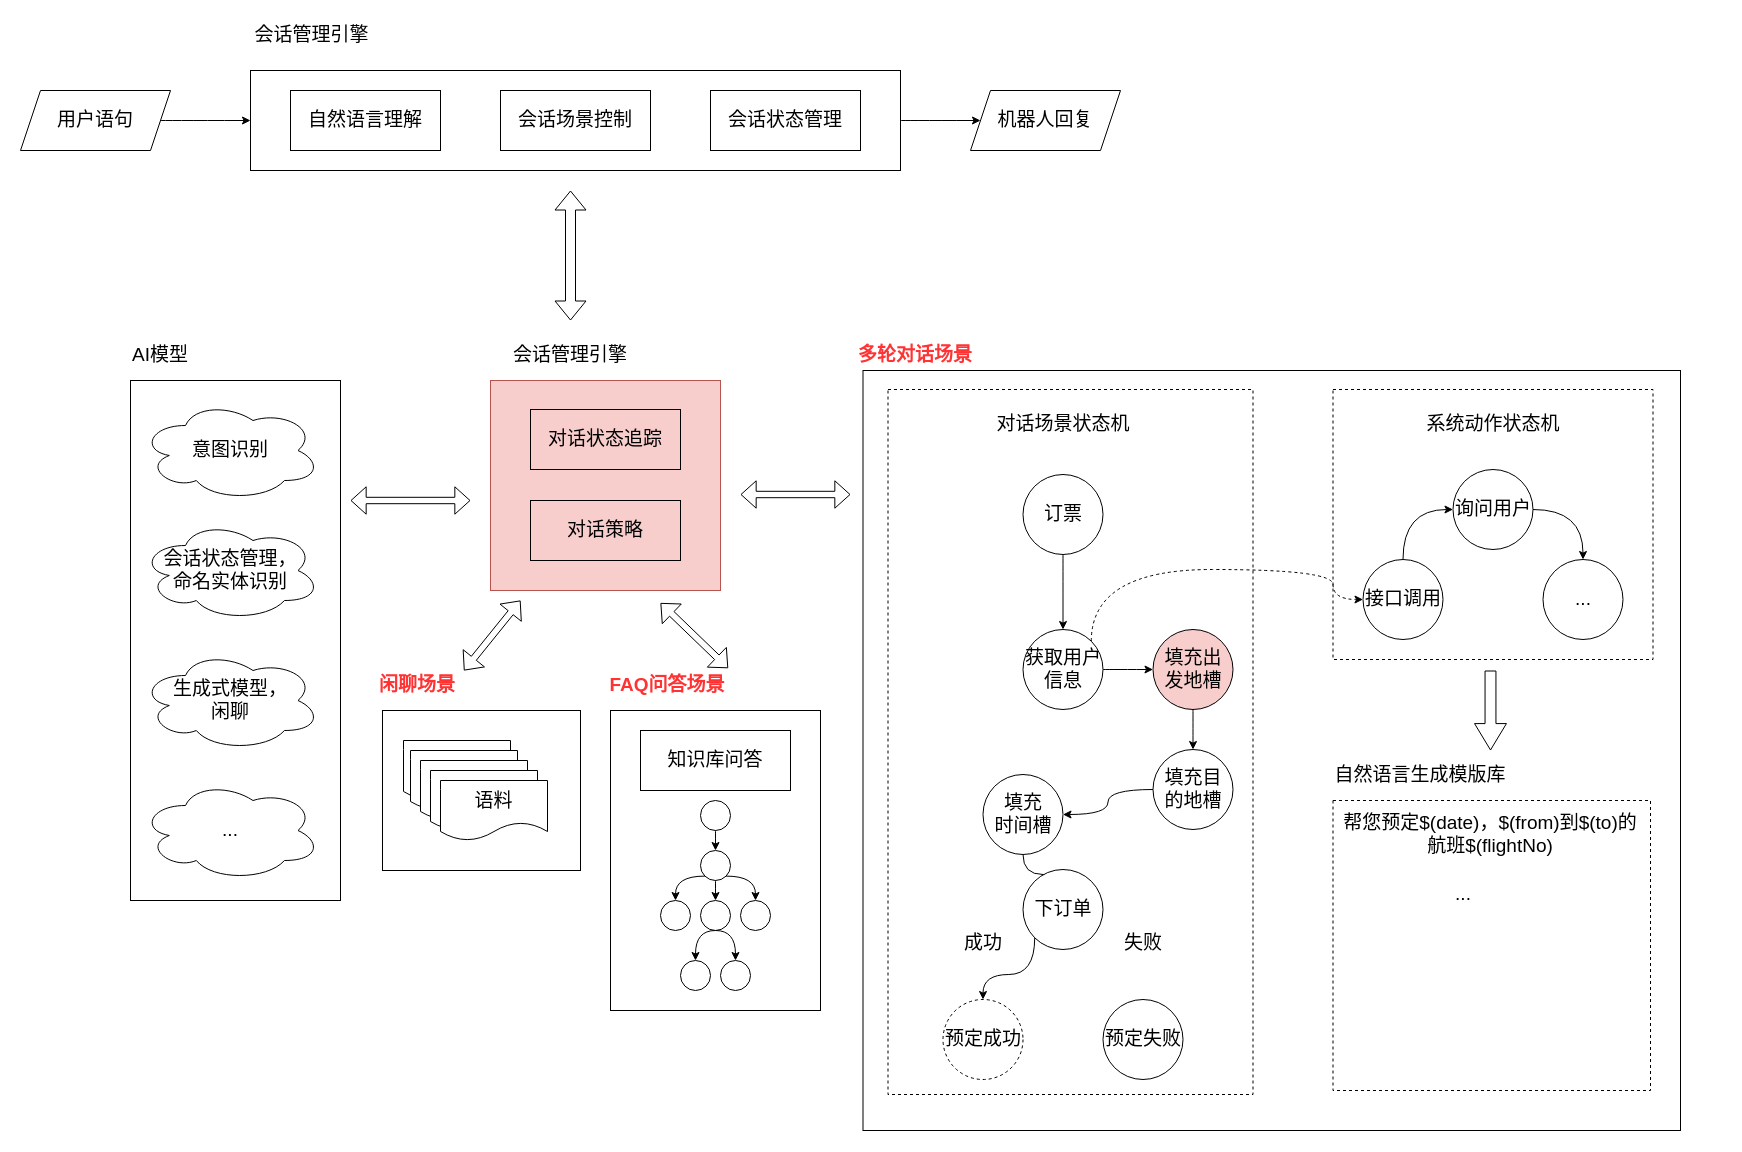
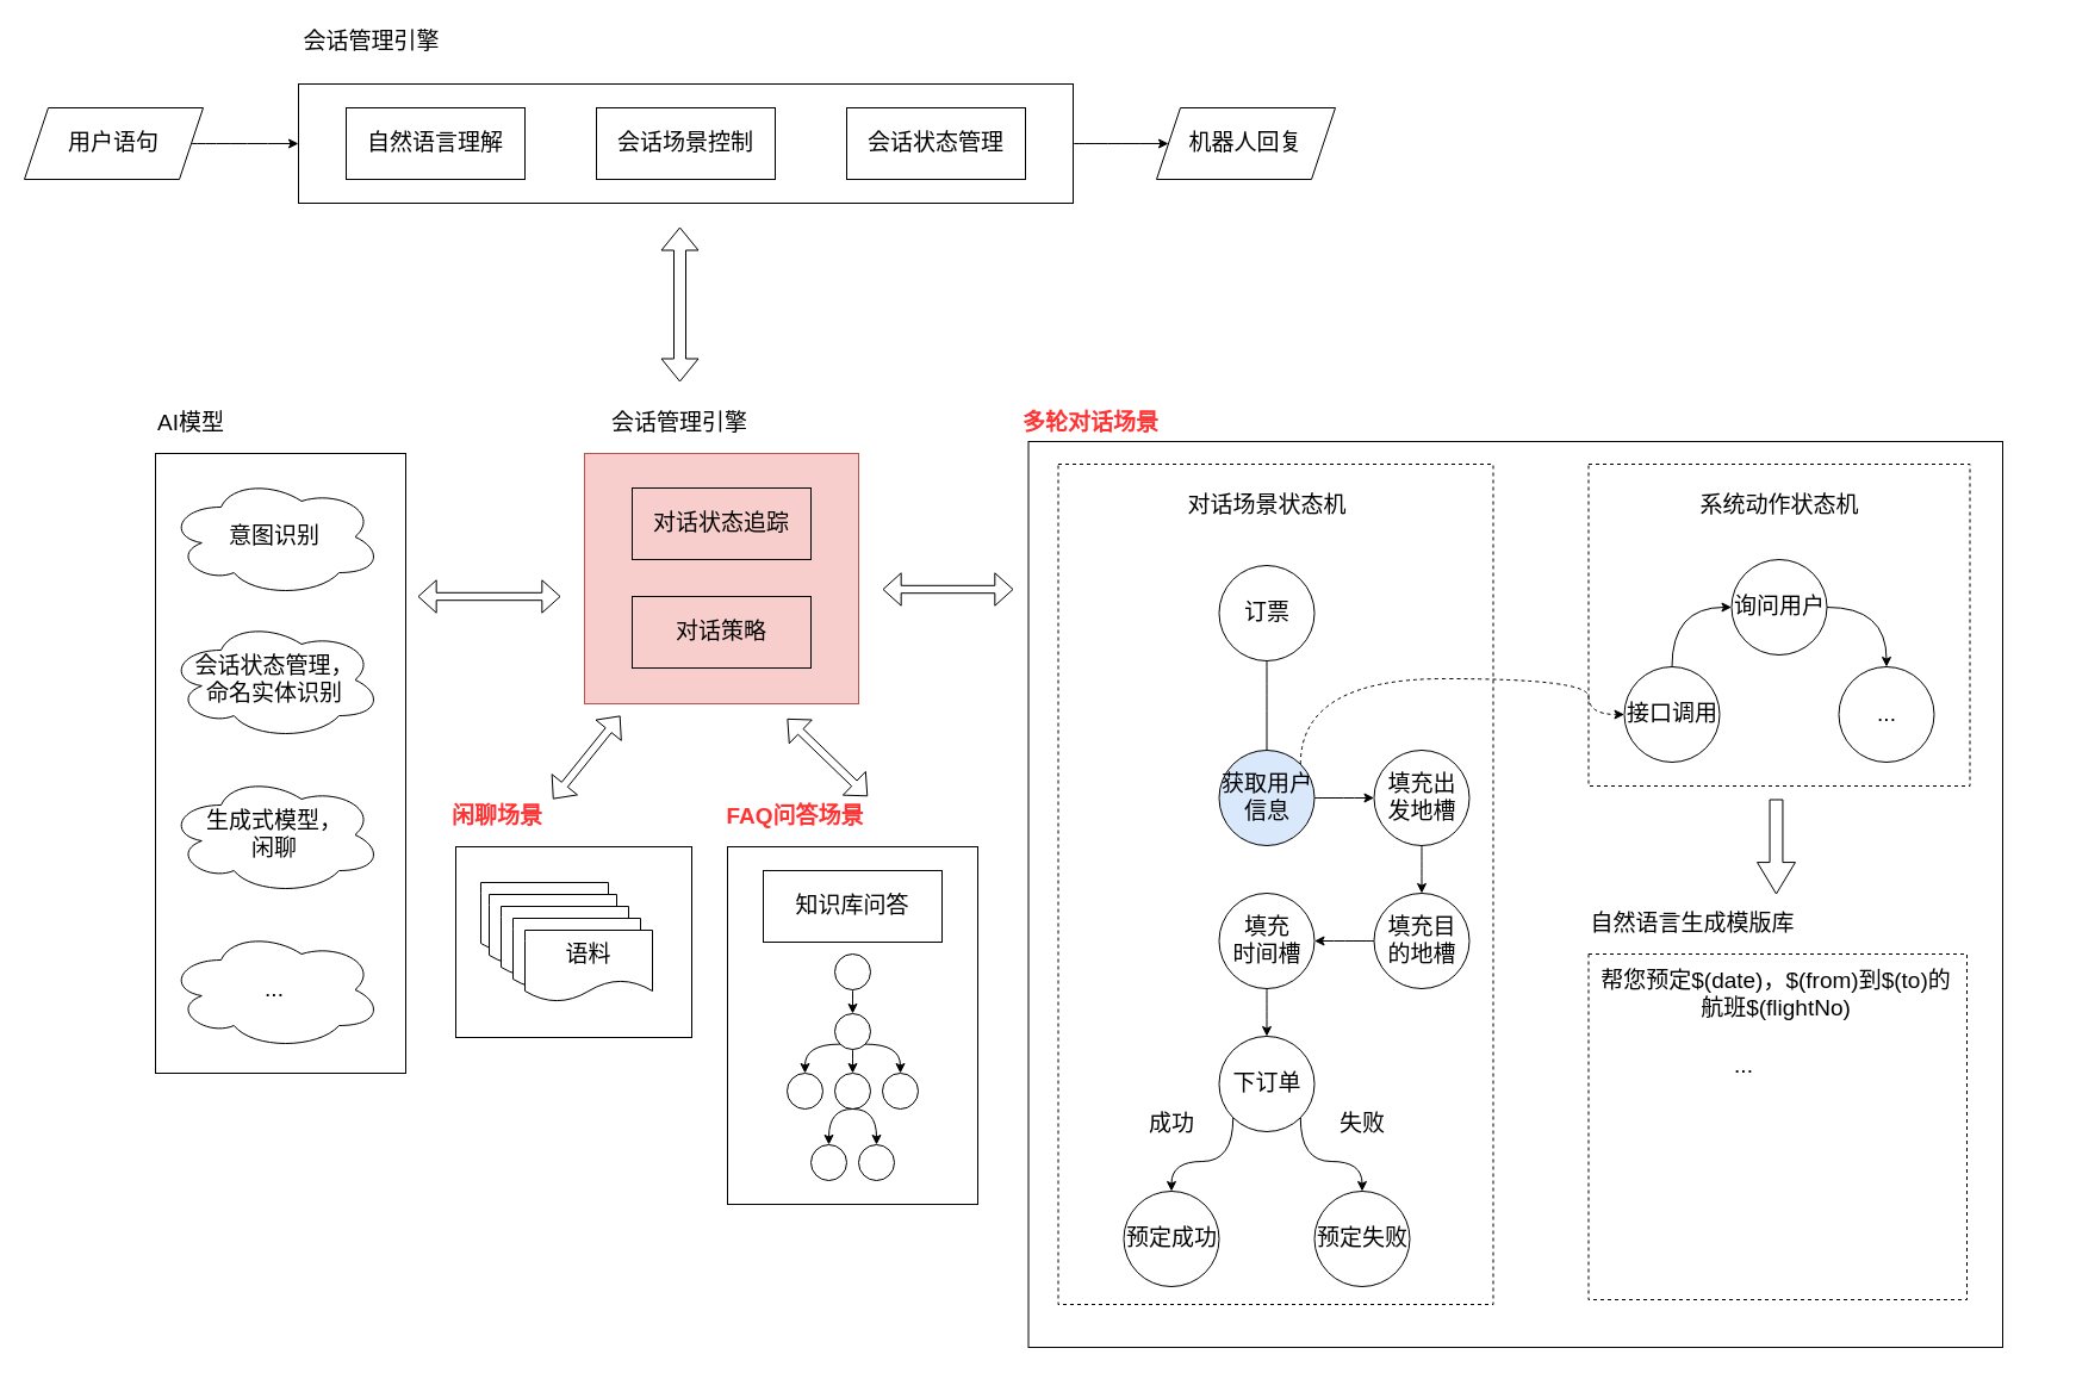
- <mxCell id="2" style="edgeStyle=orthogonalEdgeStyle;curved=1;rounded=0;orthogonalLoop=1;jettySize=auto;html=1;exitX=0.5;exitY=1;exitDx=0;exitDy=0;entryX=0.5;entryY=0;entryDx=0;entryDy=0;fontSize=19;fontColor=#000000;" edge="1" parent="1" source="3" target="34"><mxGeometry relative="1" as="geometry" /></mxCell>
+ <mxCell id="2" style="edgeStyle=orthogonalEdgeStyle;curved=1;rounded=0;orthogonalLoop=1;jettySize=auto;html=1;exitX=0.5;exitY=1;exitDx=0;exitDy=0;entryX=0.5;entryY=0;entryDx=0;entryDy=0;fontSize=19;fontColor=#000000;endArrow=none;" edge="1" parent="1" source="3" target="34"><mxGeometry relative="1" as="geometry" /></mxCell>
- <mxCell id="34" value="&lt;span style=&quot;font-size: 19px&quot;&gt;获取用户信息&lt;/span&gt;" style="ellipse;whiteSpace=wrap;html=1;aspect=fixed;" vertex="1" parent="1"><mxGeometry x="1022.5" y="629" width="80" height="80" as="geometry" /></mxCell>
+ <mxCell id="34" value="&lt;span style=&quot;font-size: 19px&quot;&gt;获取用户信息&lt;/span&gt;" style="ellipse;whiteSpace=wrap;html=1;aspect=fixed;fillColor=#dae8fc;" vertex="1" parent="1"><mxGeometry x="1022.5" y="629" width="80" height="80" as="geometry" /></mxCell>
- <mxCell id="5" value="&lt;span style=&quot;font-size: 19px&quot;&gt;填充出&lt;br&gt;发地槽&lt;/span&gt;" style="ellipse;whiteSpace=wrap;html=1;aspect=fixed;fillColor=#f8cecc;" vertex="1" parent="1"><mxGeometry x="1152.5" y="629" width="80" height="80" as="geometry" /></mxCell>
+ <mxCell id="5" value="&lt;span style=&quot;font-size: 19px&quot;&gt;填充出&lt;br&gt;发地槽&lt;/span&gt;" style="ellipse;whiteSpace=wrap;html=1;aspect=fixed;" vertex="1" parent="1"><mxGeometry x="1152.5" y="629" width="80" height="80" as="geometry" /></mxCell>
- <mxCell id="9" value="&lt;span style=&quot;font-size: 19px&quot;&gt;填充&lt;br&gt;时间槽&lt;/span&gt;" style="ellipse;whiteSpace=wrap;html=1;aspect=fixed;" vertex="1" parent="1"><mxGeometry x="982.5" y="774" width="80" height="80" as="geometry" /></mxCell>
+ <mxCell id="9" value="&lt;span style=&quot;font-size: 19px&quot;&gt;填充&lt;br&gt;时间槽&lt;/span&gt;" style="ellipse;whiteSpace=wrap;html=1;aspect=fixed;" vertex="1" parent="1"><mxGeometry x="1022.5" y="749" width="80" height="80" as="geometry" /></mxCell>
+ <mxCell id="26" style="edgeStyle=orthogonalEdgeStyle;curved=1;rounded=0;orthogonalLoop=1;jettySize=auto;html=1;exitX=1;exitY=1;exitDx=0;exitDy=0;entryX=0.5;entryY=0;entryDx=0;entryDy=0;fontSize=19;fontColor=#000000;" edge="1" parent="1" source="27" target="29"><mxGeometry relative="1" as="geometry" /></mxCell>
- <mxCell id="28" value="&lt;span style=&quot;font-size: 19px&quot;&gt;预定成功&lt;/span&gt;" style="ellipse;whiteSpace=wrap;html=1;aspect=fixed;dashed=1;" vertex="1" parent="1"><mxGeometry x="942.5" y="999" width="80" height="80" as="geometry" /></mxCell>
+ <mxCell id="28" value="&lt;span style=&quot;font-size: 19px&quot;&gt;预定成功&lt;/span&gt;" style="ellipse;whiteSpace=wrap;html=1;aspect=fixed;" vertex="1" parent="1"><mxGeometry x="942.5" y="999" width="80" height="80" as="geometry" /></mxCell>
